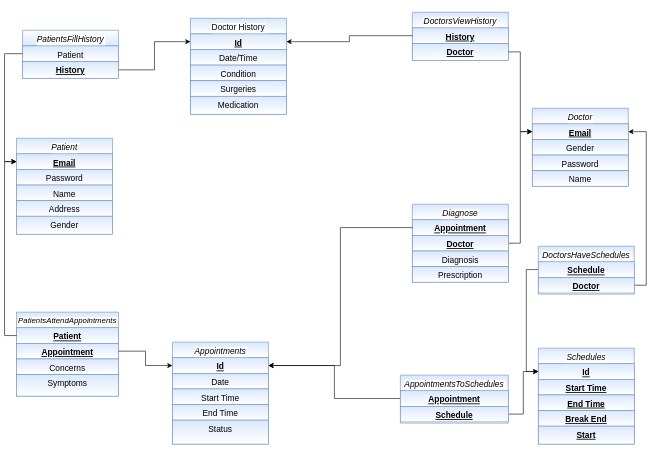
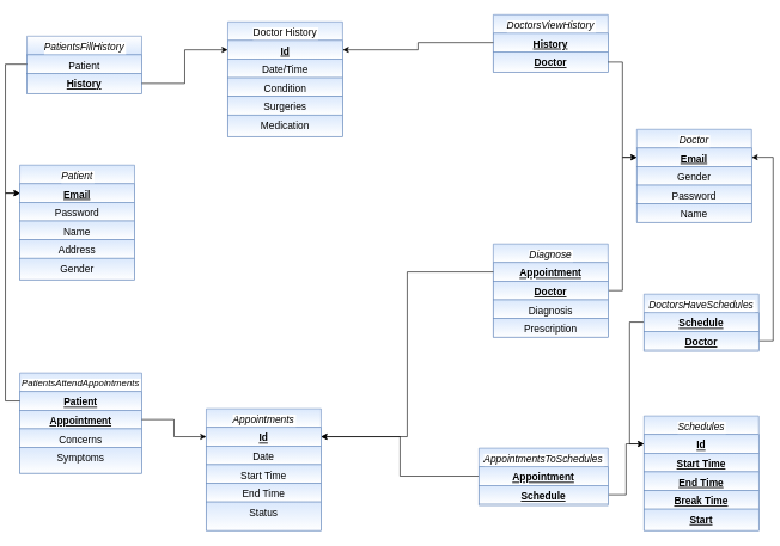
- <mxCell id="52" value="Break End" style="text;align=center;verticalAlign=top;spacingLeft=4;spacingRight=4;overflow=hidden;rotatable=0;points=[[0,0.5],[1,0.5]];portConstraint=eastwest;rounded=0;shadow=0;html=0;fillColor=#dae8fc;strokeColor=#6c8ebf;gradientColor=#ffffff;fontSize=14;fontStyle=5" parent="48" vertex="1"><mxGeometry y="104" width="160" height="26" as="geometry" /></mxCell>
+ <mxCell id="52" value="Break Time" style="text;align=center;verticalAlign=top;spacingLeft=4;spacingRight=4;overflow=hidden;rotatable=0;points=[[0,0.5],[1,0.5]];portConstraint=eastwest;rounded=0;shadow=0;html=0;fillColor=#dae8fc;strokeColor=#6c8ebf;gradientColor=#ffffff;fontSize=14;fontStyle=5" parent="48" vertex="1"><mxGeometry y="104" width="160" height="26" as="geometry" /></mxCell>
